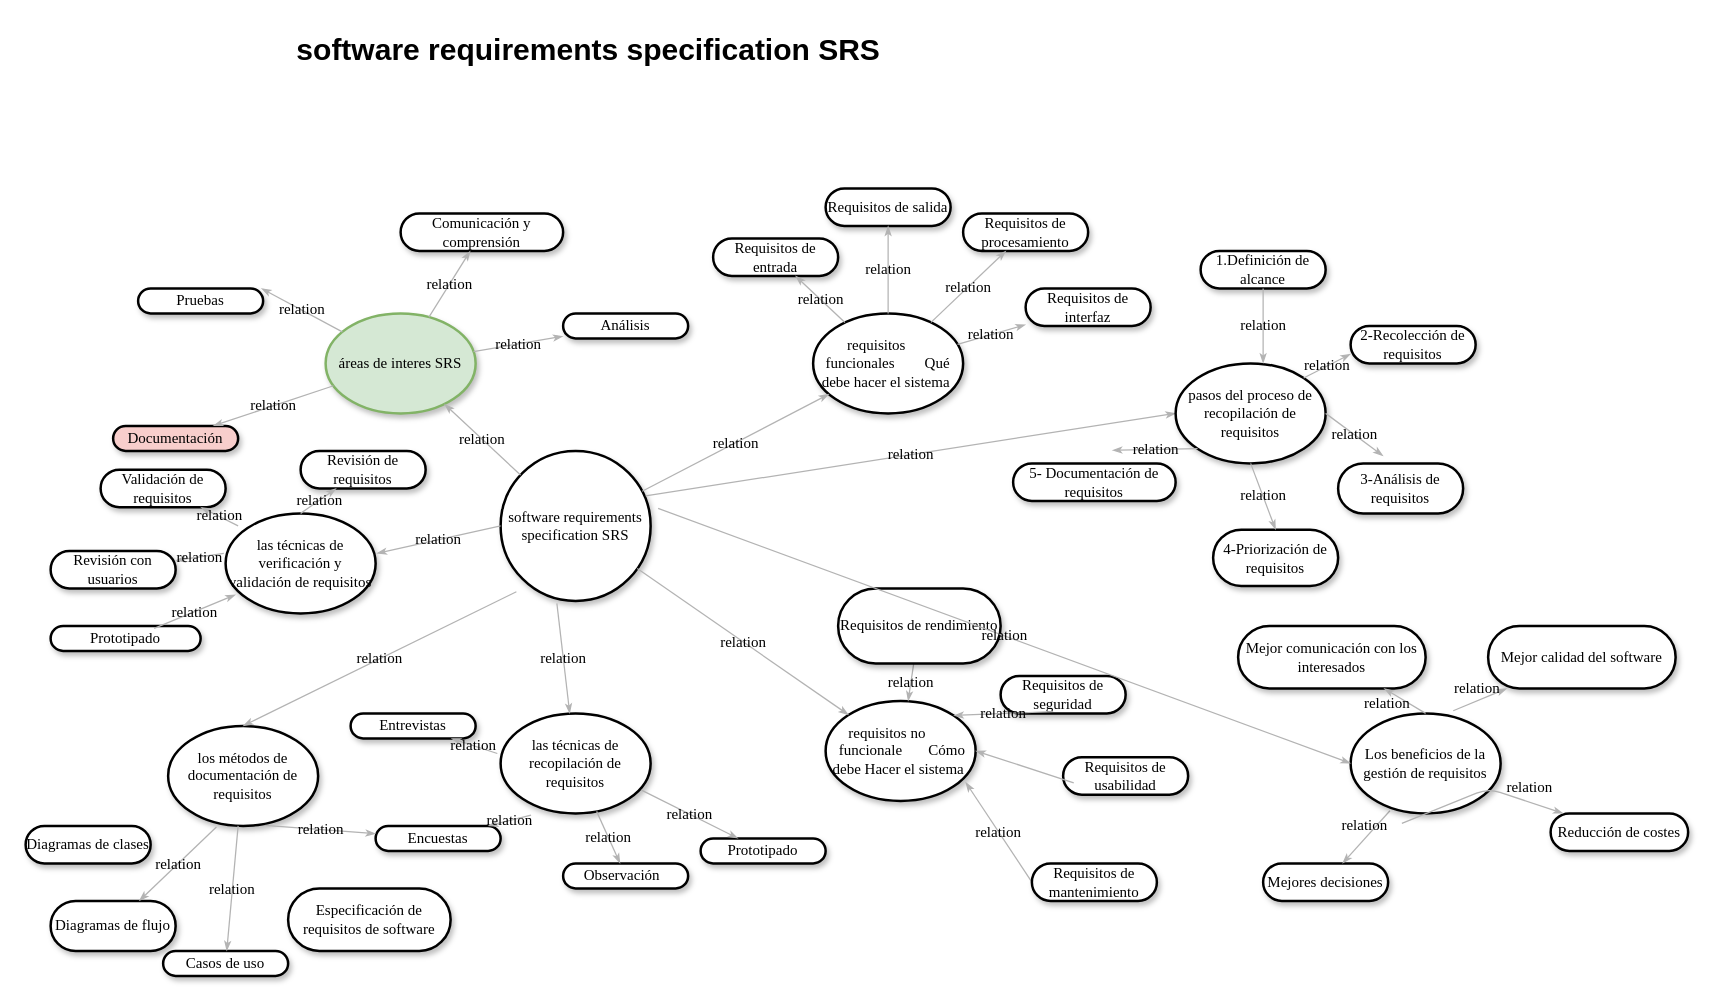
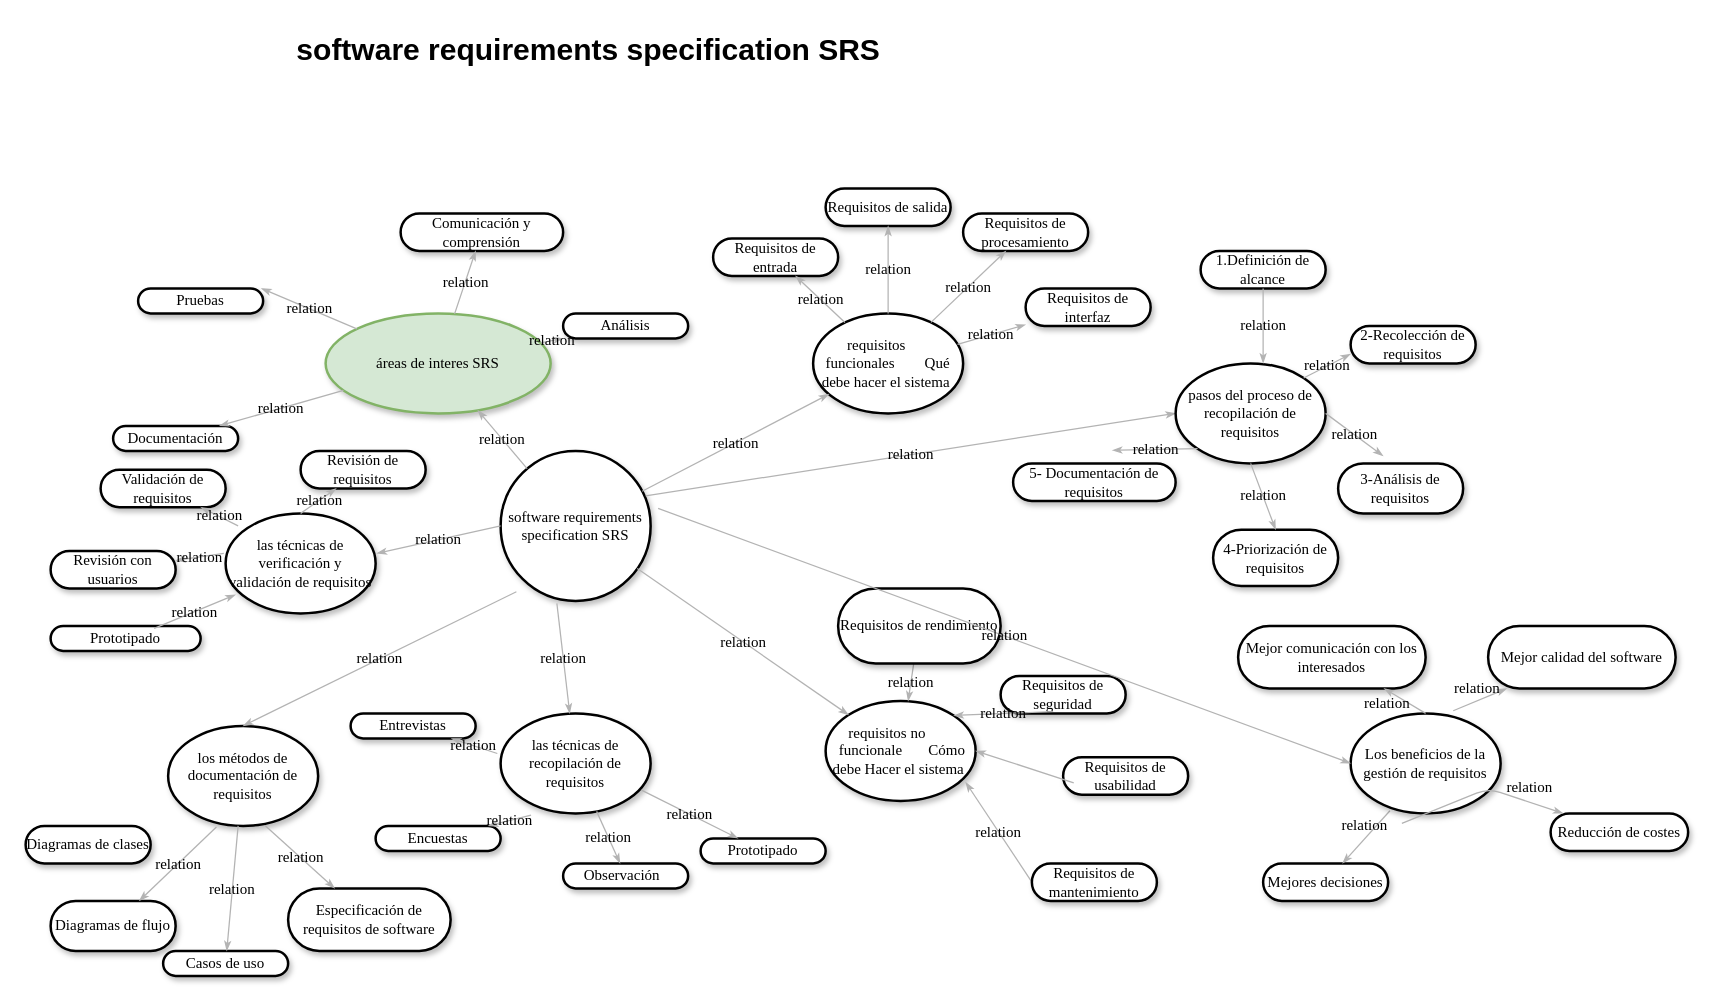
- <mxCell id="2" value="áreas de interes SRS" style="ellipse;whiteSpace=wrap;html=1;rounded=1;shadow=1;comic=0;labelBackgroundColor=none;strokeWidth=2;fontFamily=Verdana;fontSize=12;align=center;fillColor=#d5e8d4;strokeColor=#82b366;" parent="1" vertex="1"><mxGeometry x="260" y="250" width="120" height="80" as="geometry" /></mxCell>
+ <mxCell id="2" value="áreas de interes SRS" style="ellipse;whiteSpace=wrap;html=1;rounded=1;shadow=1;comic=0;labelBackgroundColor=none;strokeWidth=2;fontFamily=Verdana;fontSize=12;align=center;fillColor=#d5e8d4;strokeColor=#82b366;" parent="1" vertex="1"><mxGeometry x="260" y="250" width="180" height="80" as="geometry" /></mxCell>
- <mxCell id="31" value="Documentación" style="whiteSpace=wrap;html=1;rounded=1;shadow=1;comic=0;labelBackgroundColor=none;strokeWidth=2;fontFamily=Verdana;fontSize=12;align=center;arcSize=50;fillColor=#f8cecc;" parent="1" vertex="1"><mxGeometry x="90" y="340" width="100" height="20" as="geometry" /></mxCell>
+ <mxCell id="31" value="Documentación" style="whiteSpace=wrap;html=1;rounded=1;shadow=1;comic=0;labelBackgroundColor=none;strokeWidth=2;fontFamily=Verdana;fontSize=12;align=center;arcSize=50;" parent="1" vertex="1"><mxGeometry x="90" y="340" width="100" height="20" as="geometry" /></mxCell>
- <mxCell id="78" value="relation" style="edgeStyle=none;rounded=1;html=1;labelBackgroundColor=none;startArrow=none;startFill=0;startSize=5;endArrow=classicThin;endFill=1;endSize=5;jettySize=auto;orthogonalLoop=1;strokeColor=#B3B3B3;strokeWidth=1;fontFamily=Verdana;fontSize=12;exitX=0.646;exitY=0.996;exitDx=0;exitDy=0;exitPerimeter=0;" edge="1" parent="1" target="60" source="56"><mxGeometry x="0.007" relative="1" as="geometry"><mxPoint x="234" y="690" as="sourcePoint" /><mxPoint as="offset" /></mxGeometry></mxCell>
+ <mxCell id="78" value="relation" style="edgeStyle=none;rounded=1;html=1;labelBackgroundColor=none;startArrow=none;startFill=0;startSize=5;endArrow=classicThin;endFill=1;endSize=5;jettySize=auto;orthogonalLoop=1;strokeColor=#B3B3B3;strokeWidth=1;fontFamily=Verdana;fontSize=12;exitX=0.646;exitY=0.996;exitDx=0;exitDy=0;exitPerimeter=0;" edge="1" parent="1" target="77" source="56"><mxGeometry x="0.007" relative="1" as="geometry"><mxPoint x="234" y="690" as="sourcePoint" /><mxPoint as="offset" /></mxGeometry></mxCell>
